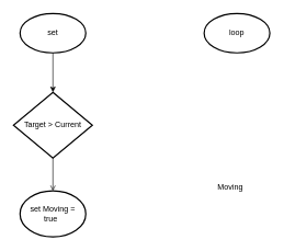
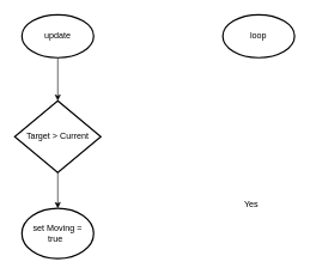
- <mxCell id="3" value="set" style="strokeWidth=2;html=1;shape=mxgraph.flowchart.start_1;whiteSpace=wrap;" vertex="1" parent="1"><mxGeometry x="30" y="20" width="100" height="60" as="geometry" /></mxCell>
+ <mxCell id="3" value="update" style="strokeWidth=2;html=1;shape=mxgraph.flowchart.start_1;whiteSpace=wrap;" vertex="1" parent="1"><mxGeometry x="30" y="20" width="100" height="60" as="geometry" /></mxCell>
- <mxCell id="4" value="" style="edgeStyle=orthogonalEdgeStyle;rounded=0;orthogonalLoop=1;jettySize=auto;html=1;exitX=0.5;exitY=1;exitDx=0;exitDy=0;exitPerimeter=0;entryX=0.5;entryY=0;entryDx=0;entryDy=0;endArrow=open;" edge="1" parent="1" source="5" target="7"><mxGeometry relative="1" as="geometry" /></mxCell>
+ <mxCell id="4" value="" style="edgeStyle=orthogonalEdgeStyle;rounded=0;orthogonalLoop=1;jettySize=auto;html=1;exitX=0.5;exitY=1;exitDx=0;exitDy=0;exitPerimeter=0;entryX=0.5;entryY=0;entryDx=0;entryDy=0;" edge="1" parent="1" source="5" target="7"><mxGeometry relative="1" as="geometry" /></mxCell>
- <mxCell id="8" value="Moving" style="text;strokeColor=none;align=center;fillColor=none;html=1;verticalAlign=middle;whiteSpace=wrap;rounded=0;" vertex="1" parent="1"><mxGeometry x="320" y="270" width="60" height="30" as="geometry" /></mxCell>
+ <mxCell id="8" value="Yes" style="text;strokeColor=none;align=center;fillColor=none;html=1;verticalAlign=middle;whiteSpace=wrap;rounded=0;" vertex="1" parent="1"><mxGeometry x="320" y="270" width="60" height="30" as="geometry" /></mxCell>
